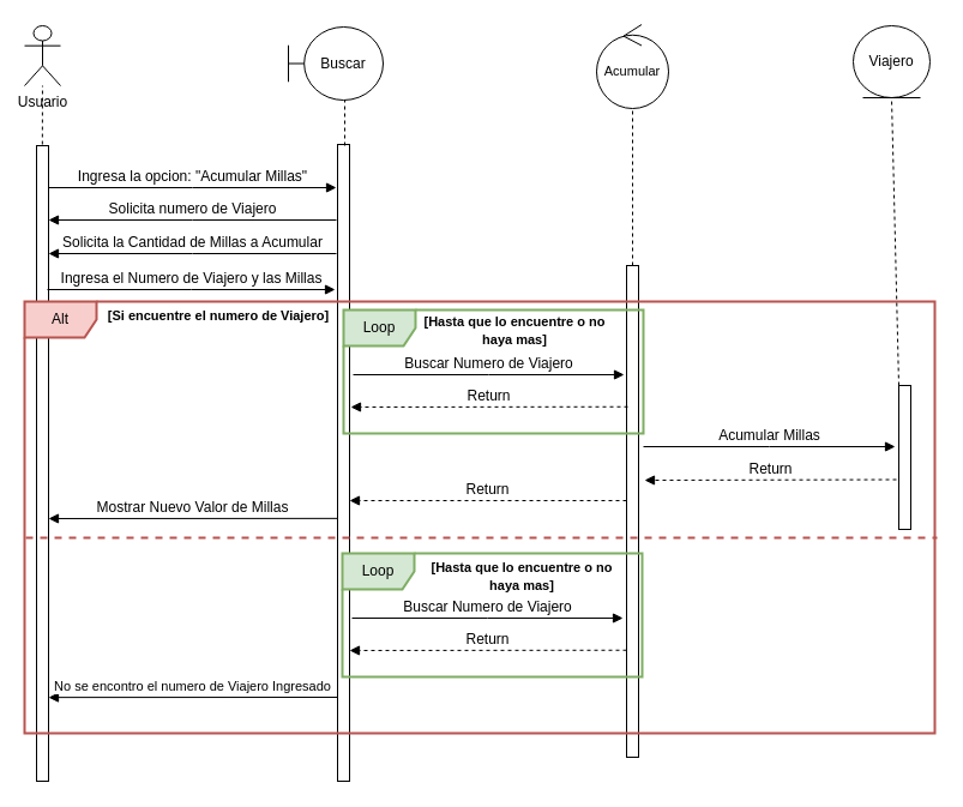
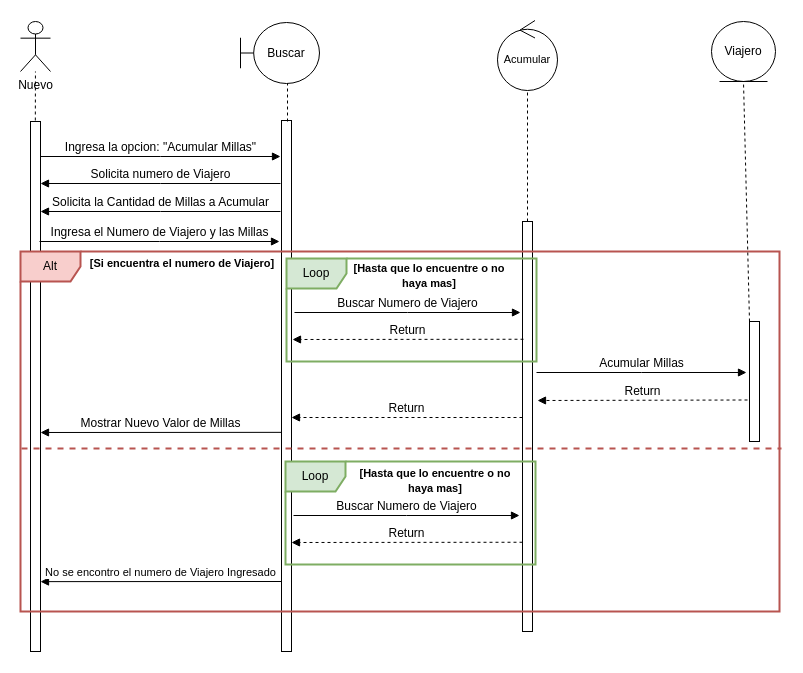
- <mxCell id="2" value="Usuario&lt;br&gt;" style="shape=umlActor;verticalLabelPosition=bottom;verticalAlign=top;html=1;outlineConnect=0;" vertex="1" parent="1"><mxGeometry x="20" y="21" width="30" height="50" as="geometry" /></mxCell>
+ <mxCell id="2" value="Nuevo&lt;br&gt;" style="shape=umlActor;verticalLabelPosition=bottom;verticalAlign=top;html=1;outlineConnect=0;" vertex="1" parent="1"><mxGeometry x="20" y="21" width="30" height="50" as="geometry" /></mxCell>
- <mxCell id="16" value="&lt;b&gt;&lt;font style=&quot;font-size: 11px;&quot;&gt;[Si encuentre el numero de Viajero]&lt;/font&gt;&lt;/b&gt;" style="text;html=1;strokeColor=none;fillColor=none;align=center;verticalAlign=middle;whiteSpace=wrap;rounded=0;" vertex="1" parent="1"><mxGeometry x="77" y="248" width="210" height="30" as="geometry" /></mxCell>
+ <mxCell id="16" value="&lt;b&gt;&lt;font style=&quot;font-size: 11px;&quot;&gt;[Si encuentra el numero de Viajero]&lt;/font&gt;&lt;/b&gt;" style="text;html=1;strokeColor=none;fillColor=none;align=center;verticalAlign=middle;whiteSpace=wrap;rounded=0;" vertex="1" parent="1"><mxGeometry x="77" y="248" width="210" height="30" as="geometry" /></mxCell>
